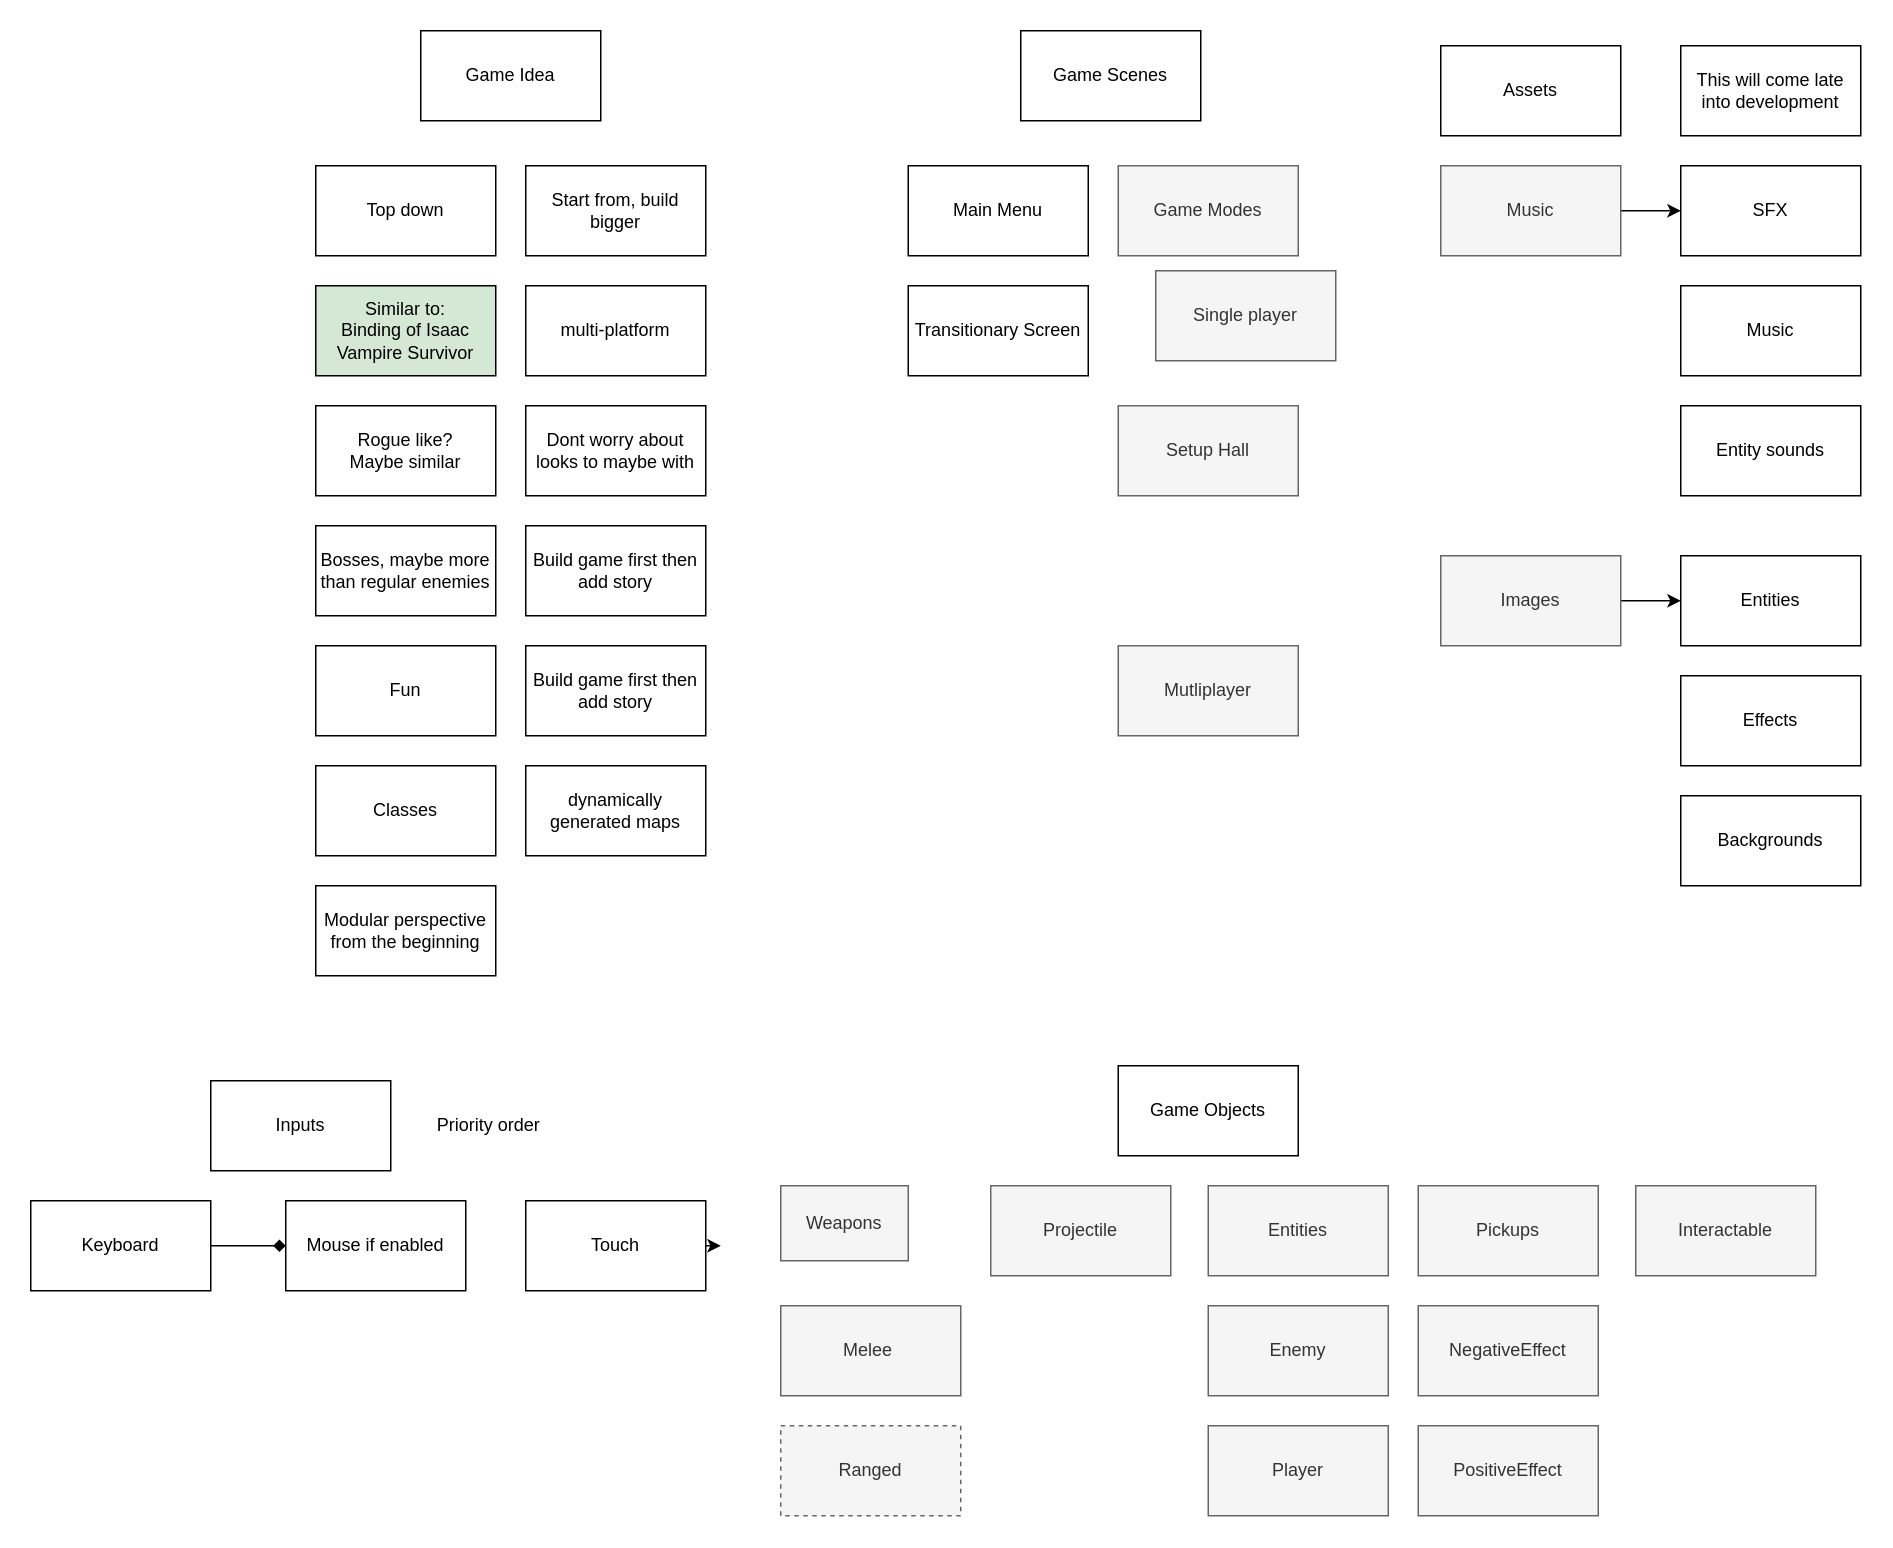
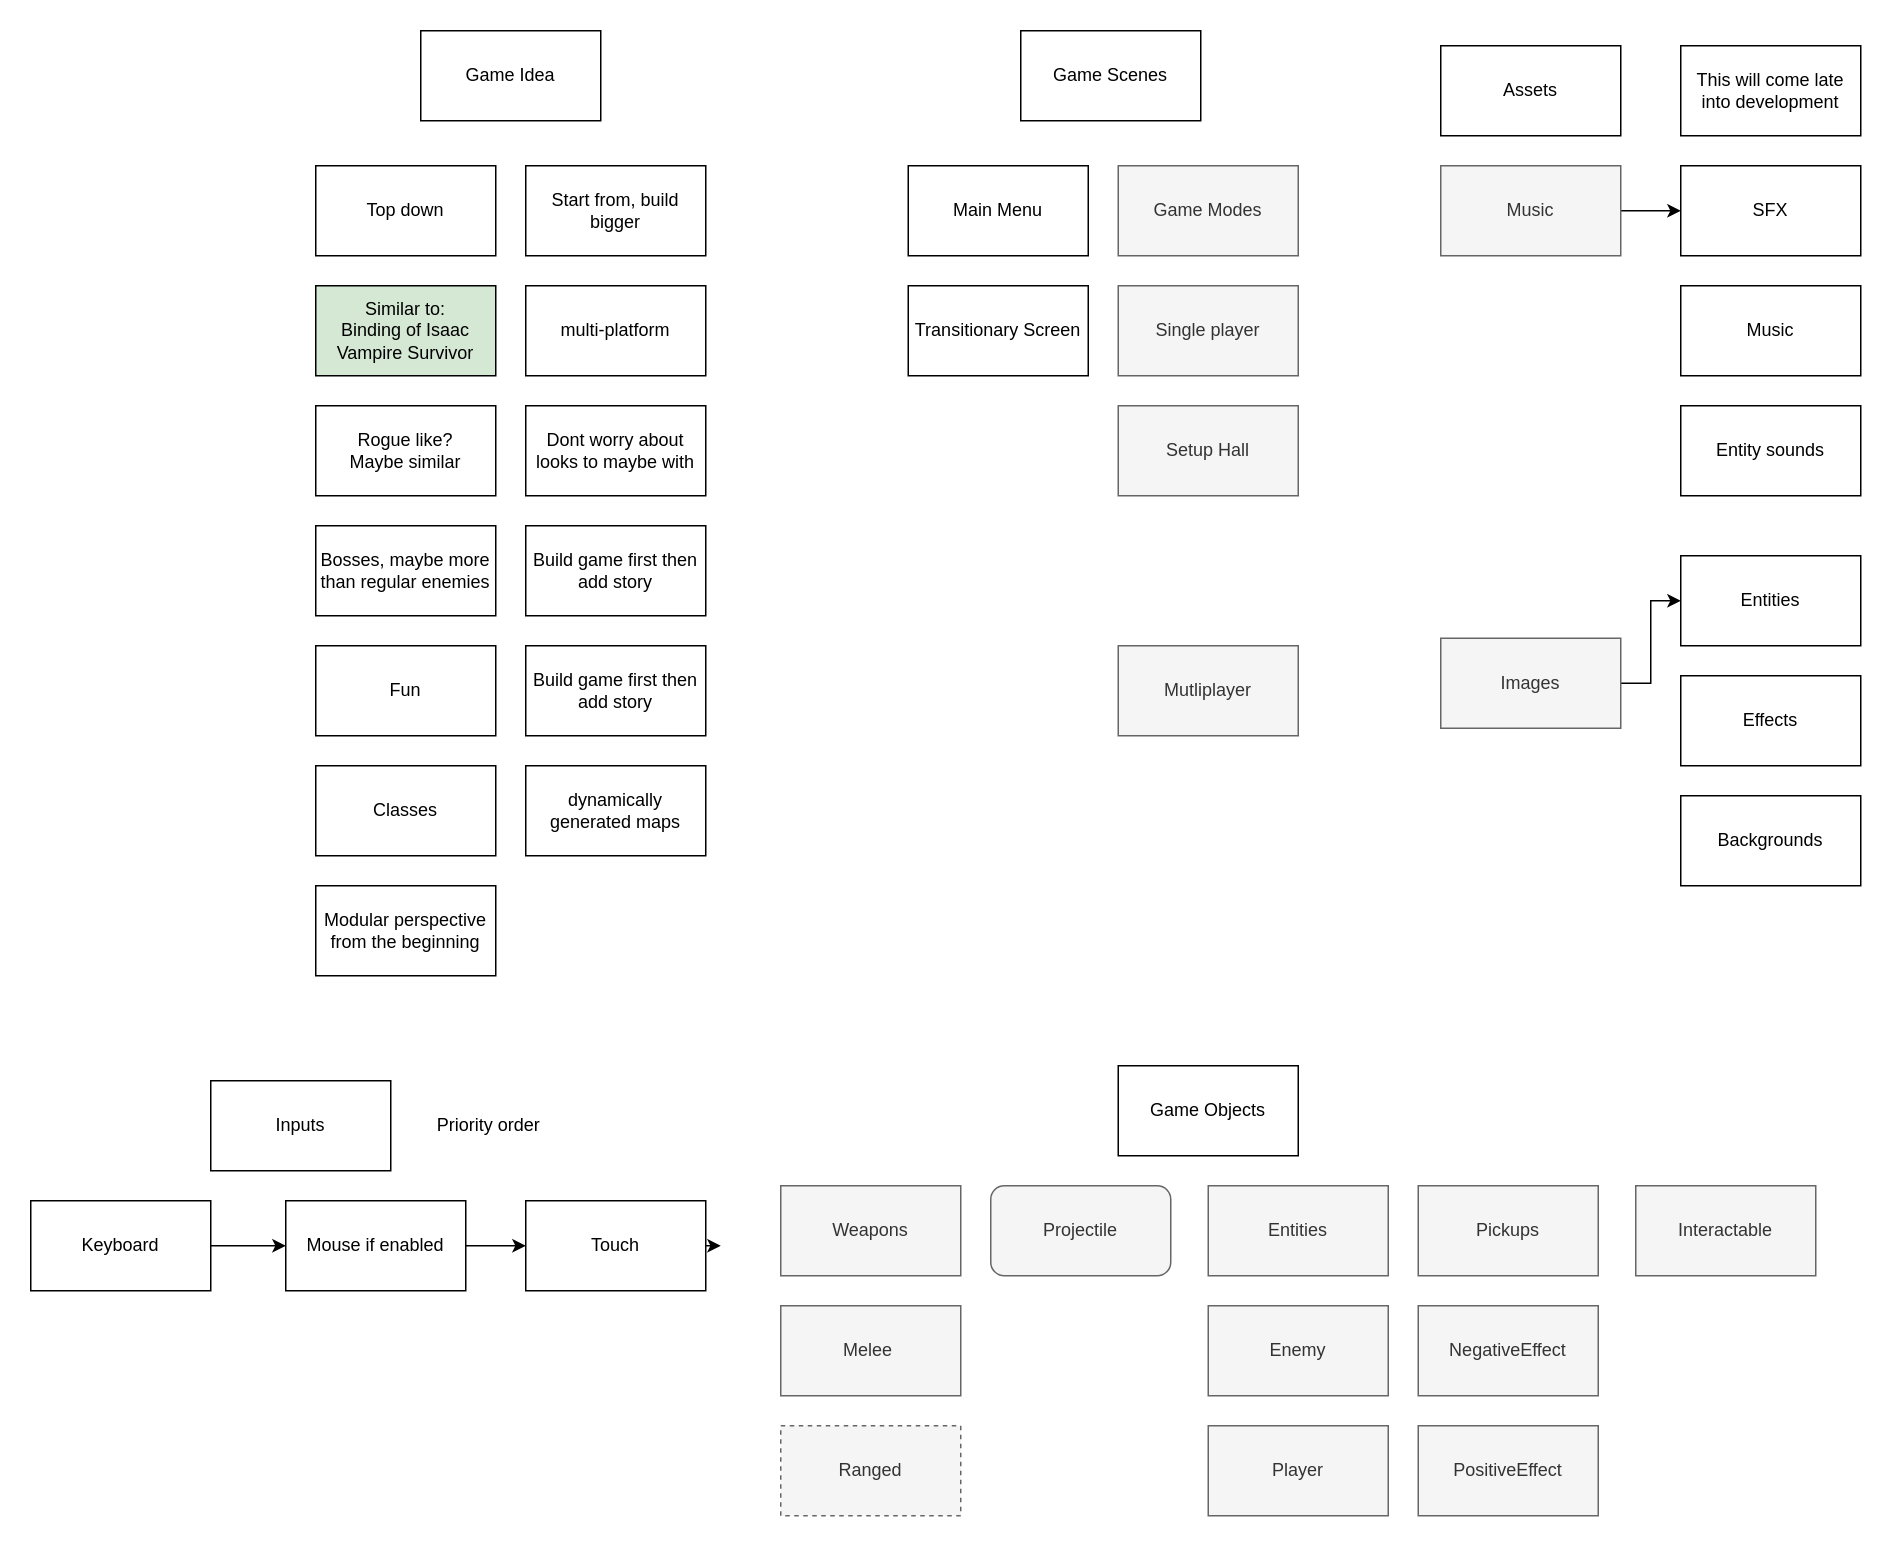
- <mxCell id="18" value="Single player" style="rounded=0;whiteSpace=wrap;html=1;fillColor=#f5f5f5;strokeColor=#666666;fontColor=#333333;" parent="1" vertex="1"><mxGeometry x="770" y="180" width="120" height="60" as="geometry" /></mxCell>
+ <mxCell id="18" value="Single player" style="rounded=0;whiteSpace=wrap;html=1;fillColor=#f5f5f5;strokeColor=#666666;fontColor=#333333;" parent="1" vertex="1"><mxGeometry x="745" y="190" width="120" height="60" as="geometry" /></mxCell>
- <mxCell id="44" value="Images" style="rounded=0;whiteSpace=wrap;html=1;fillColor=#f5f5f5;strokeColor=#666666;fontColor=#333333;" parent="1" vertex="1"><mxGeometry x="960" y="370" width="120" height="60" as="geometry" /></mxCell>
+ <mxCell id="44" value="Images" style="rounded=0;whiteSpace=wrap;html=1;fillColor=#f5f5f5;strokeColor=#666666;fontColor=#333333;" parent="1" vertex="1"><mxGeometry x="960" y="425" width="120" height="60" as="geometry" /></mxCell>
- <mxCell id="52" value="Weapons" style="rounded=0;whiteSpace=wrap;html=1;fillColor=#f5f5f5;strokeColor=#666666;fontColor=#333333;" vertex="1" parent="1"><mxGeometry x="520" y="790" width="85" height="50" as="geometry" /></mxCell>
+ <mxCell id="52" value="Weapons" style="rounded=0;whiteSpace=wrap;html=1;fillColor=#f5f5f5;strokeColor=#666666;fontColor=#333333;" vertex="1" parent="1"><mxGeometry x="520" y="790" width="120" height="60" as="geometry" /></mxCell>
- <mxCell id="24" value="Projectile" style="rounded=0;whiteSpace=wrap;html=1;fillColor=#f5f5f5;strokeColor=#666666;fontColor=#333333;" parent="1" vertex="1"><mxGeometry x="660" y="790" width="120" height="60" as="geometry" /></mxCell>
+ <mxCell id="24" value="Projectile" style="whiteSpace=wrap;html=1;fillColor=#f5f5f5;strokeColor=#666666;fontColor=#333333;rounded=1;" parent="1" vertex="1"><mxGeometry x="660" y="790" width="120" height="60" as="geometry" /></mxCell>
- <mxCell id="32" value="" style="edgeStyle=orthogonalEdgeStyle;rounded=0;orthogonalLoop=1;jettySize=auto;html=1;endArrow=diamond;" parent="1" source="33" target="35" edge="1"><mxGeometry relative="1" as="geometry" /></mxCell>
+ <mxCell id="32" value="" style="edgeStyle=orthogonalEdgeStyle;rounded=0;orthogonalLoop=1;jettySize=auto;html=1;" parent="1" source="33" target="35" edge="1"><mxGeometry relative="1" as="geometry" /></mxCell>
+ <mxCell id="34" value="" style="edgeStyle=orthogonalEdgeStyle;rounded=0;orthogonalLoop=1;jettySize=auto;html=1;" parent="1" source="35" target="37" edge="1"><mxGeometry relative="1" as="geometry" /></mxCell>
